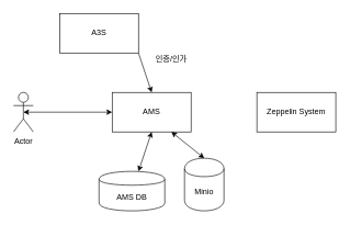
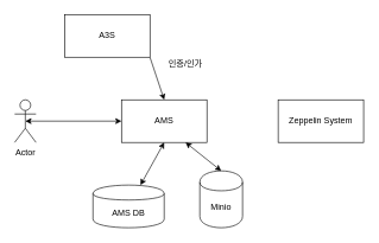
- <mxCell id="5" value="AMS DB" style="shape=cylinder;whiteSpace=wrap;html=1;boundedLbl=1;backgroundOutline=1;" vertex="1" parent="1"><mxGeometry x="150" y="260" width="100" height="60" as="geometry" /></mxCell>
+ <mxCell id="5" value="AMS DB" style="shape=cylinder;whiteSpace=wrap;html=1;boundedLbl=1;backgroundOutline=1;" vertex="1" parent="1"><mxGeometry x="130" y="260" width="100" height="60" as="geometry" /></mxCell>
